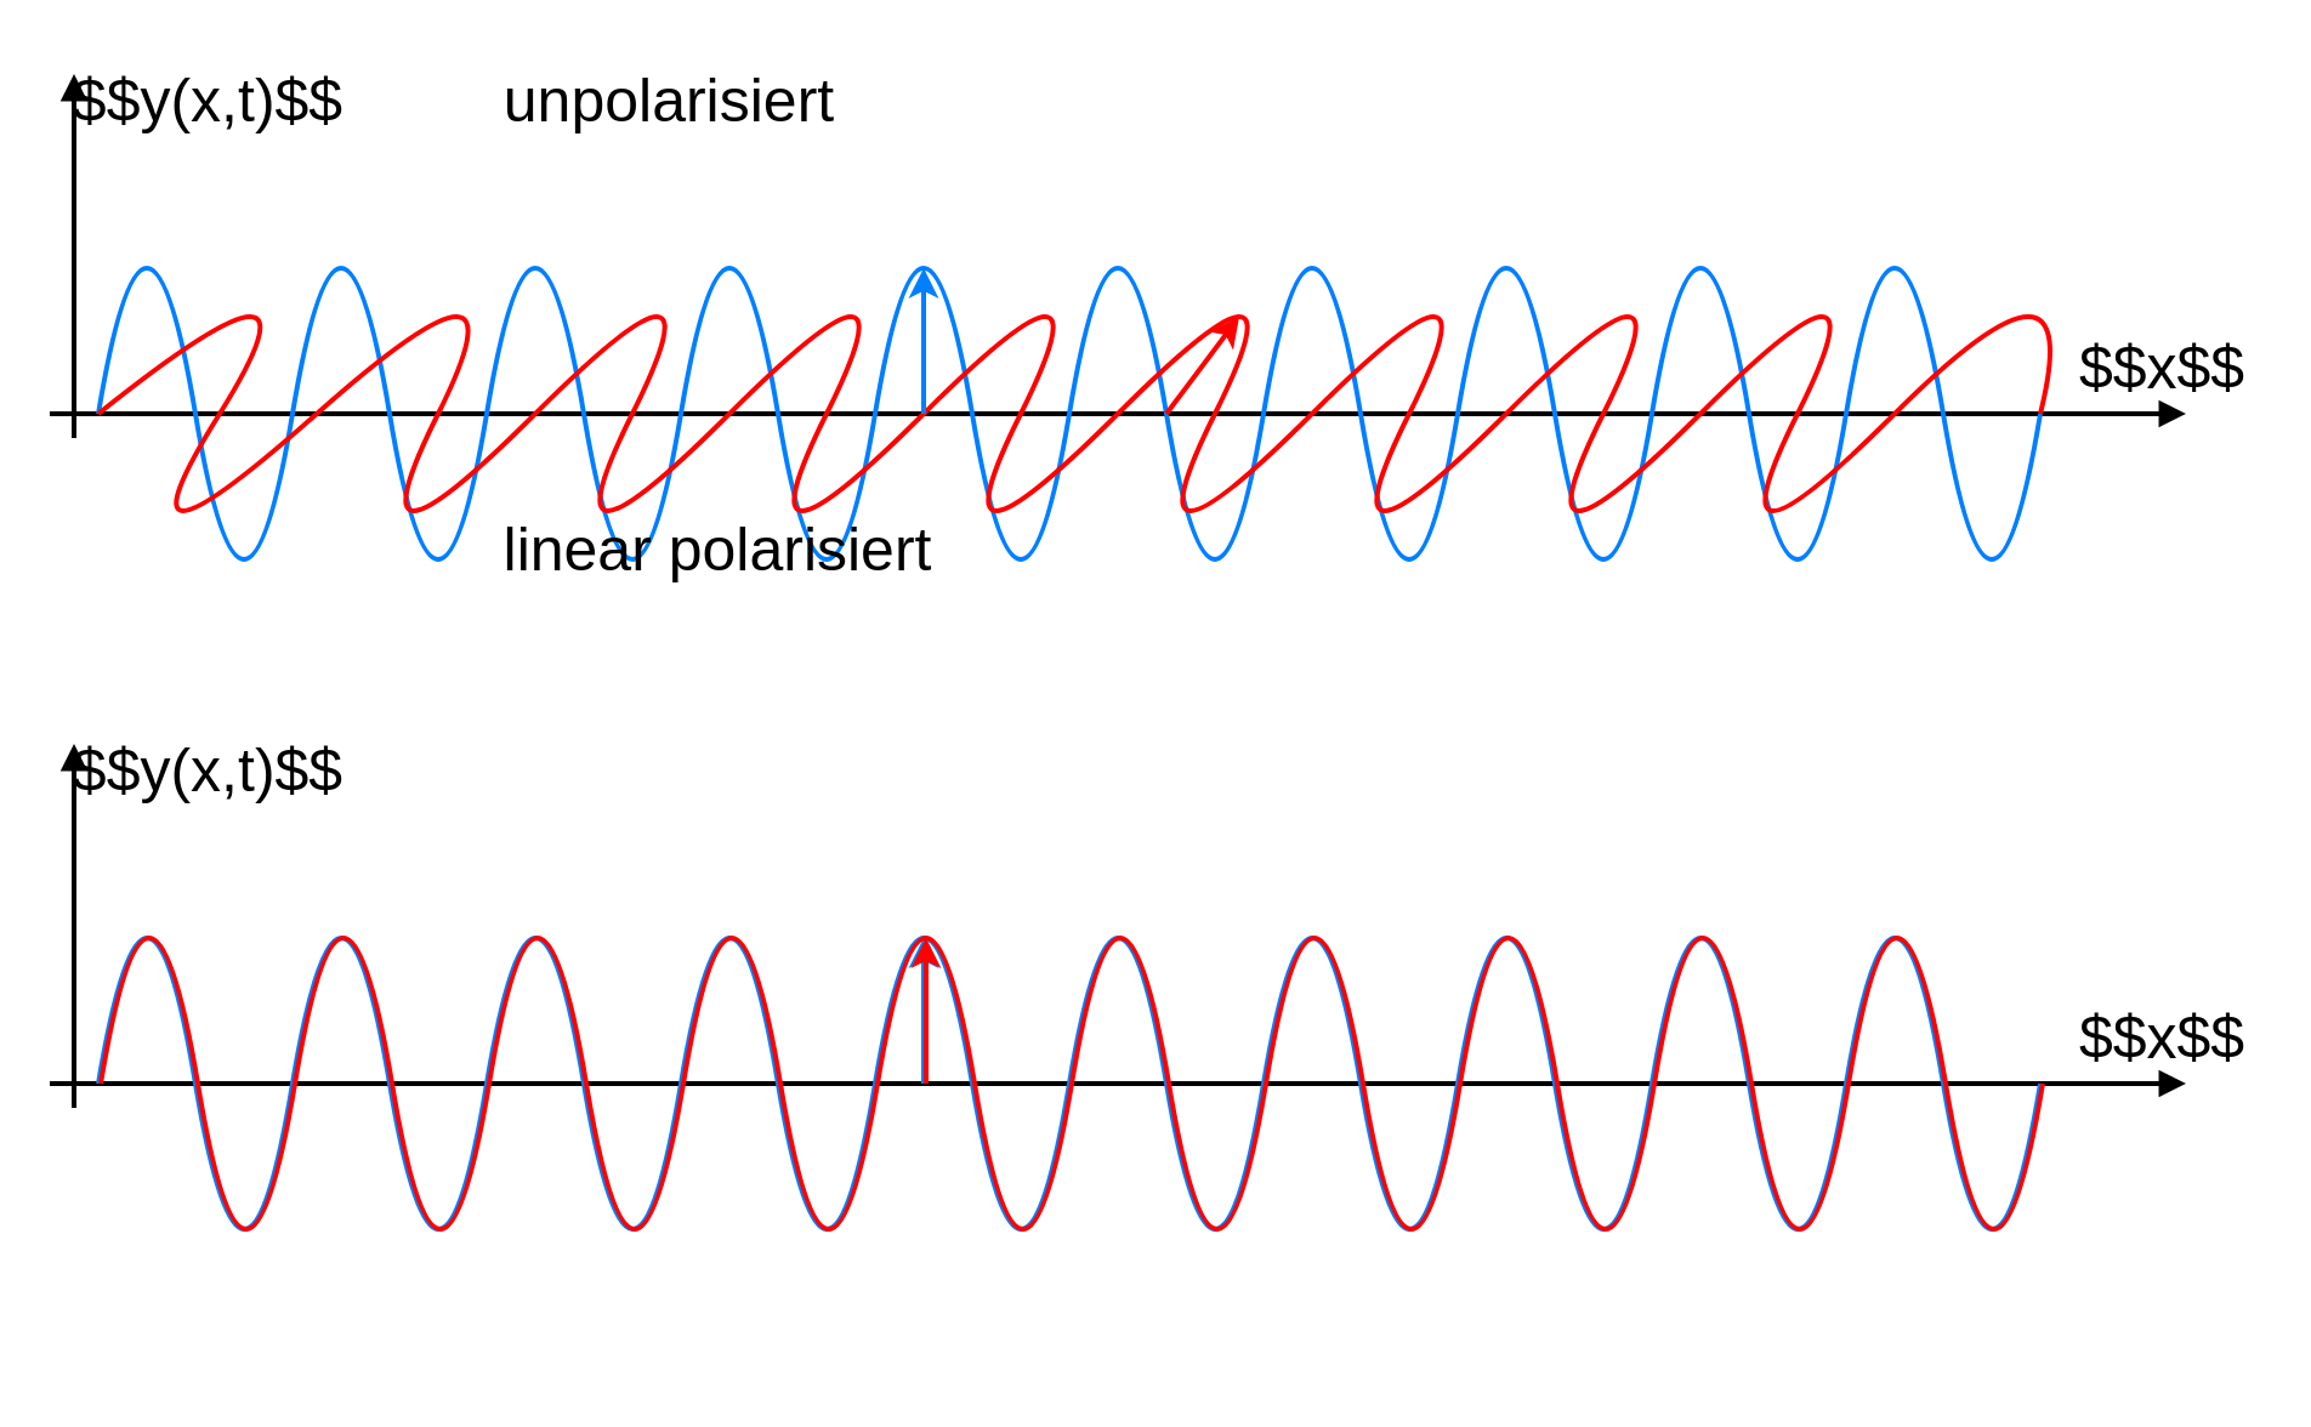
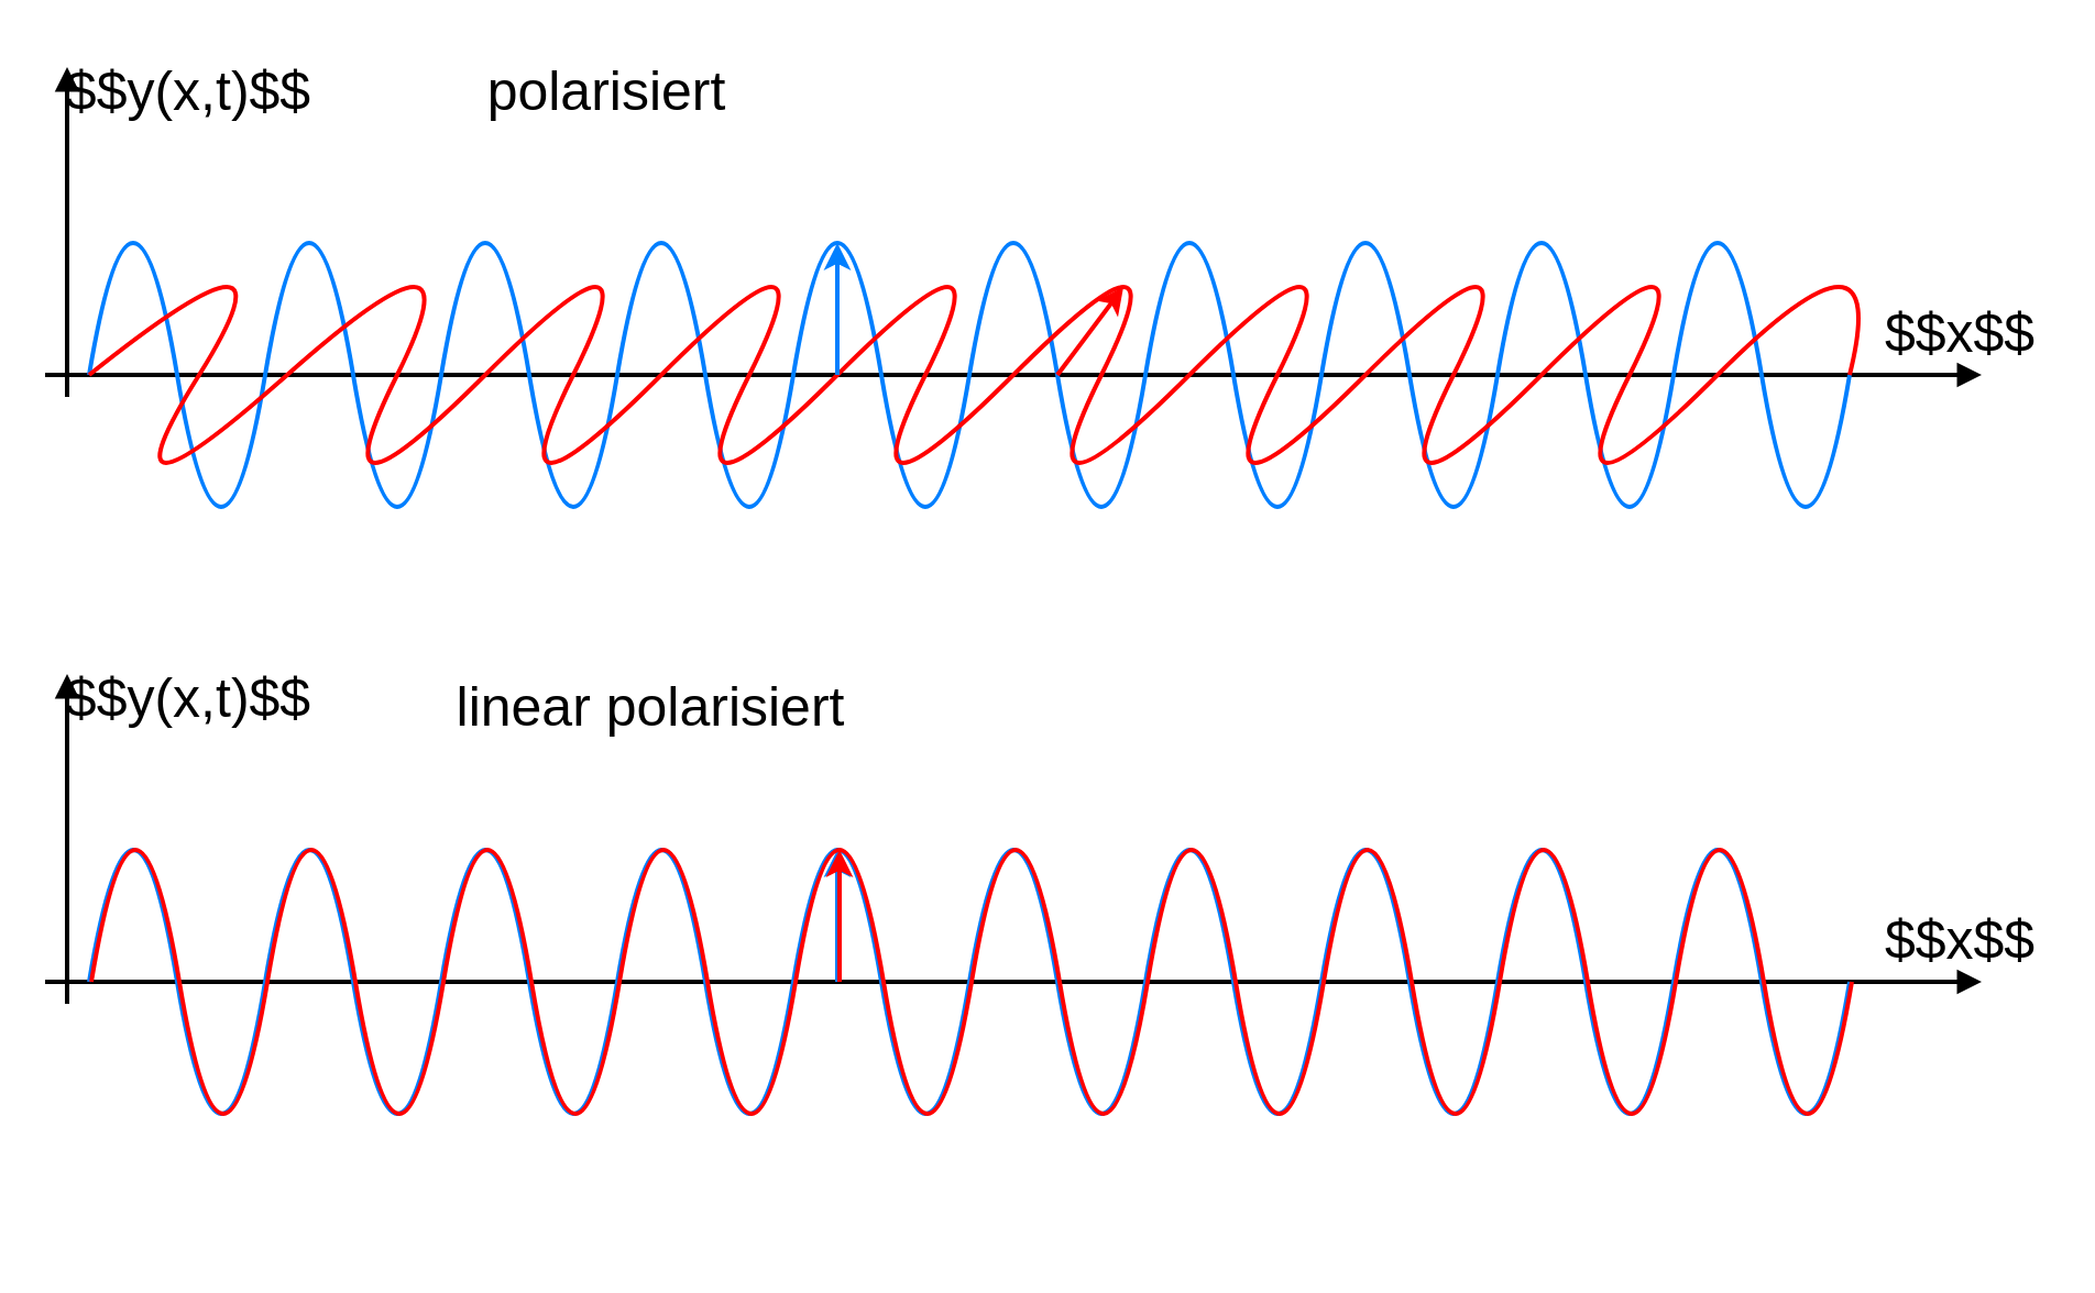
- <mxCell id="18" value="unpolarisiert" style="text;html=1;resizable=0;autosize=1;align=center;verticalAlign=middle;points=[];fillColor=none;strokeColor=none;rounded=0;fontSize=25;" vertex="1" parent="1"><mxGeometry x="200" y="20" width="150" height="40" as="geometry" /></mxCell>
+ <mxCell id="18" value="polarisiert" style="text;html=1;resizable=0;autosize=1;align=center;verticalAlign=middle;points=[];fillColor=none;strokeColor=none;rounded=0;fontSize=25;" vertex="1" parent="1"><mxGeometry x="200" y="20" width="150" height="40" as="geometry" /></mxCell>
- <mxCell id="19" value="linear polarisiert" style="text;html=1;resizable=0;autosize=1;align=center;verticalAlign=middle;points=[];fillColor=none;strokeColor=none;rounded=0;fontSize=25;" vertex="1" parent="1"><mxGeometry x="200" y="205" width="190" height="40" as="geometry" /></mxCell>
+ <mxCell id="19" value="linear polarisiert" style="text;html=1;resizable=0;autosize=1;align=center;verticalAlign=middle;points=[];fillColor=none;strokeColor=none;rounded=0;fontSize=25;" vertex="1" parent="1"><mxGeometry x="200" y="300" width="190" height="40" as="geometry" /></mxCell>
